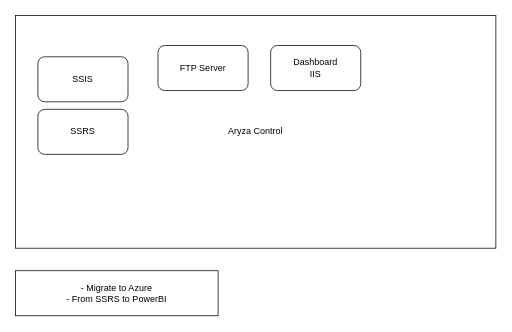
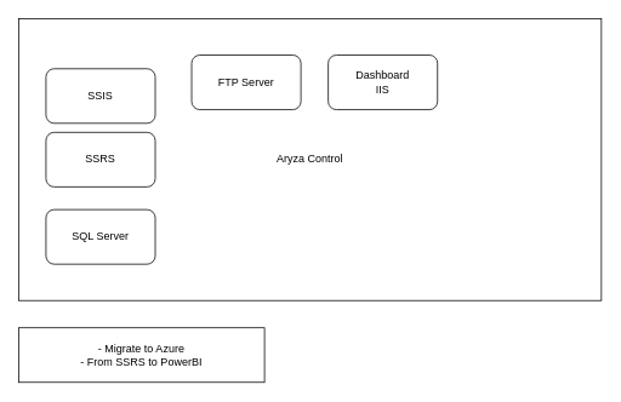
+ <mxCell id="3" value="SQL Server" style="rounded=1;whiteSpace=wrap;html=1;" vertex="1" parent="1"><mxGeometry x="50" y="230" width="120" height="60" as="geometry" /></mxCell>
